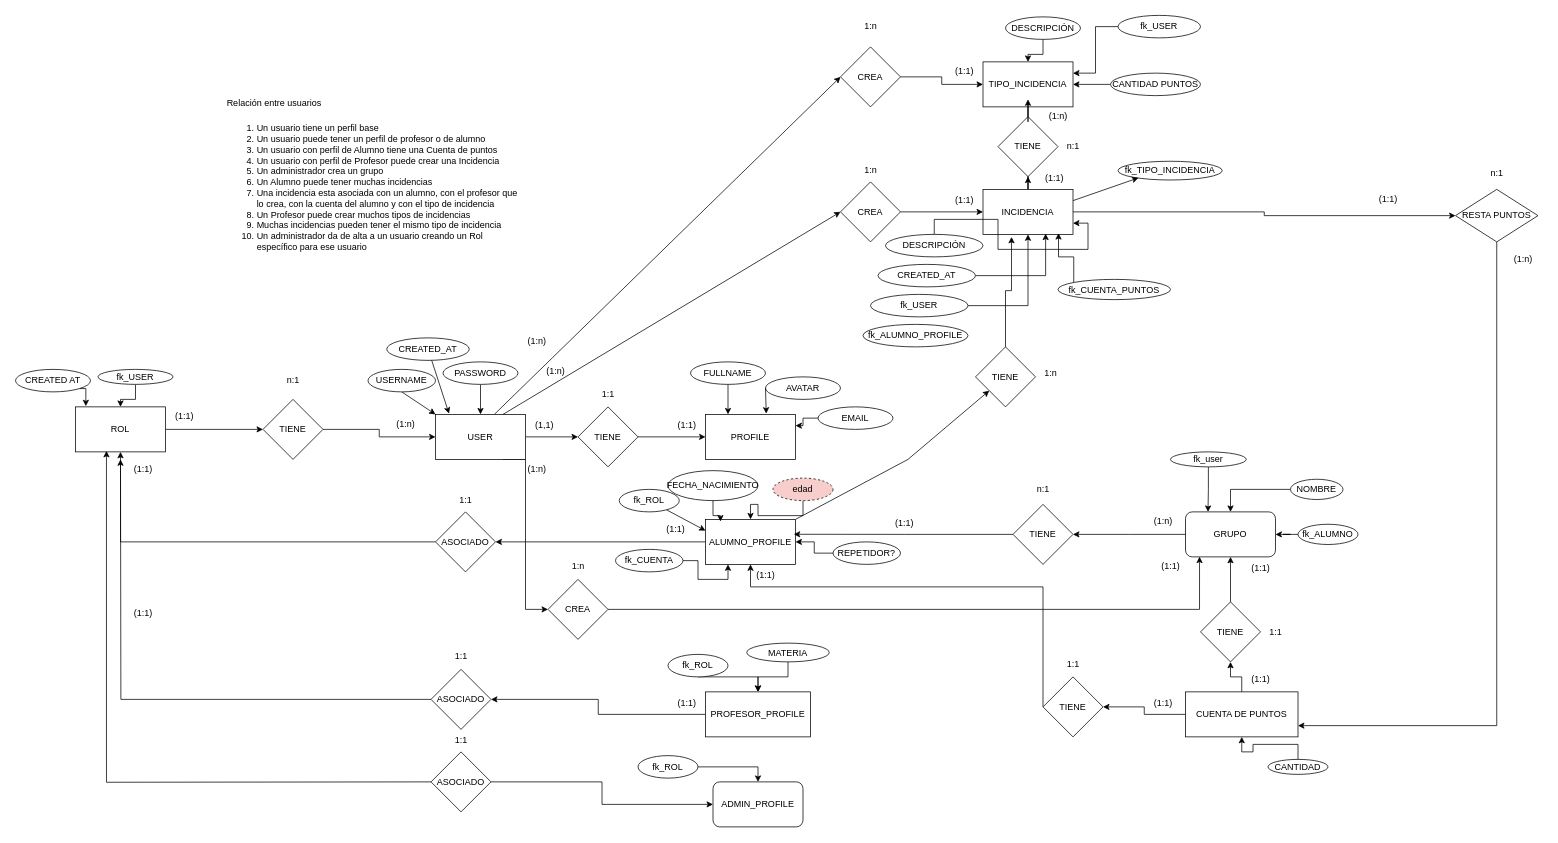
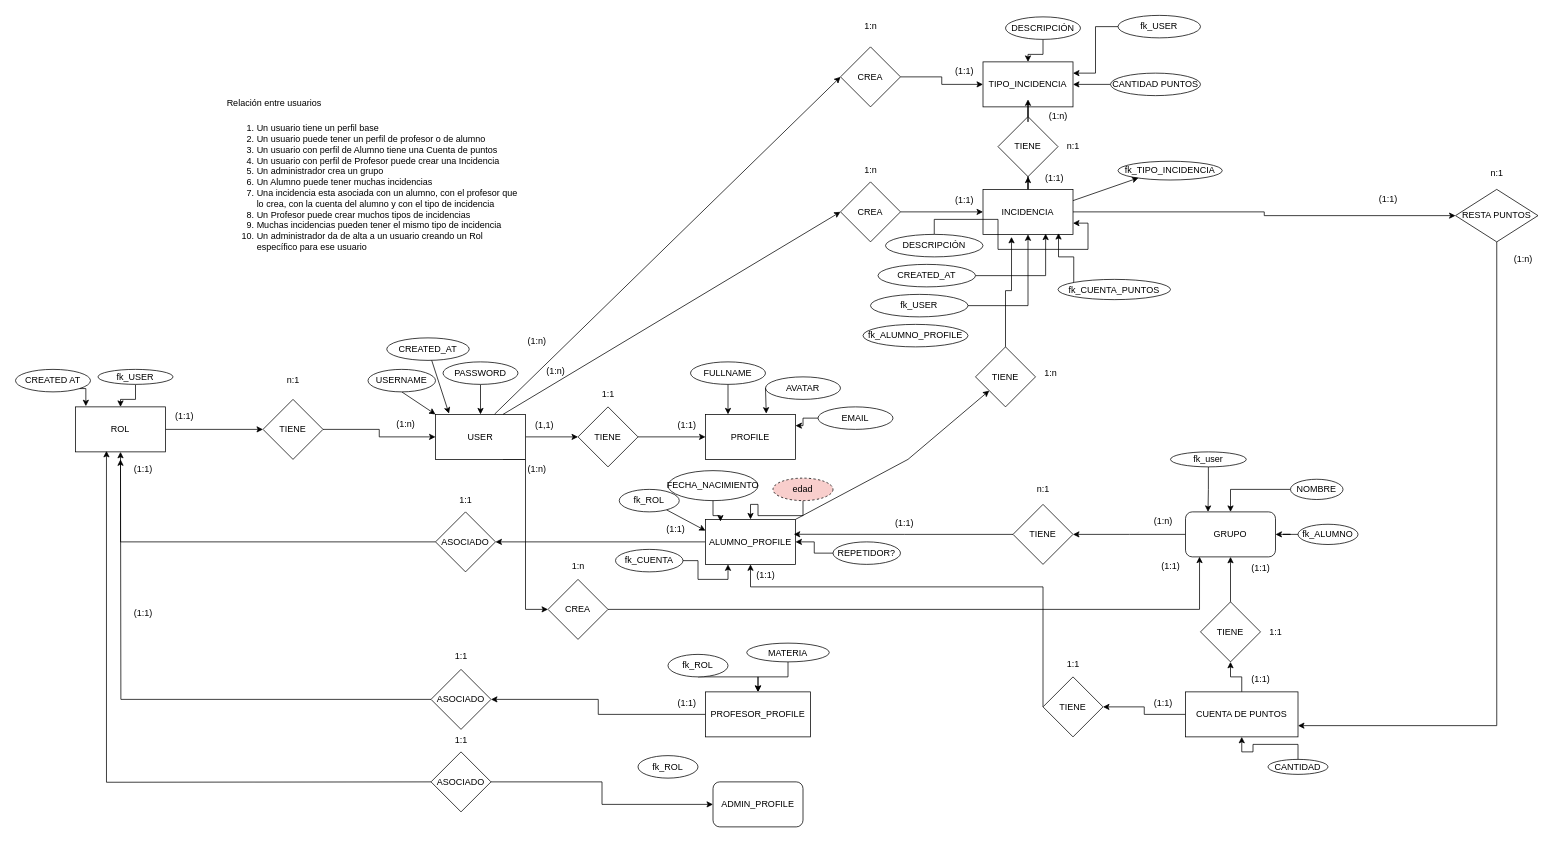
- <mxCell id="59" value="" style="edgeStyle=orthogonalEdgeStyle;rounded=0;orthogonalLoop=1;jettySize=auto;html=1;" edge="1" parent="1" source="60" target="58"><mxGeometry relative="1" as="geometry" /></mxCell>
